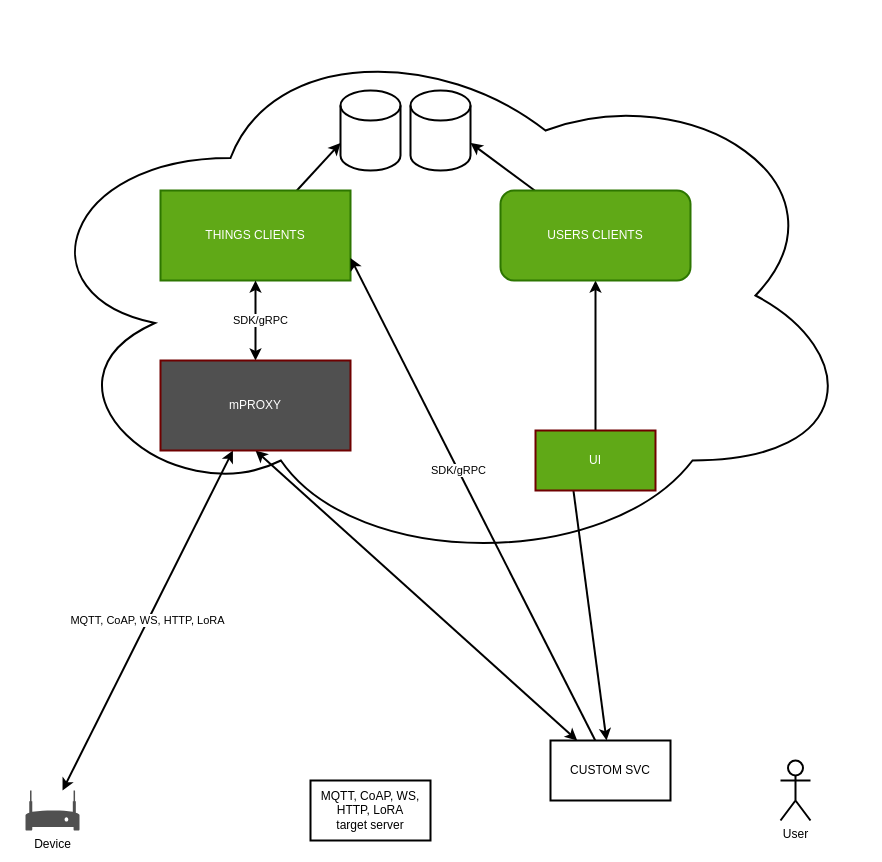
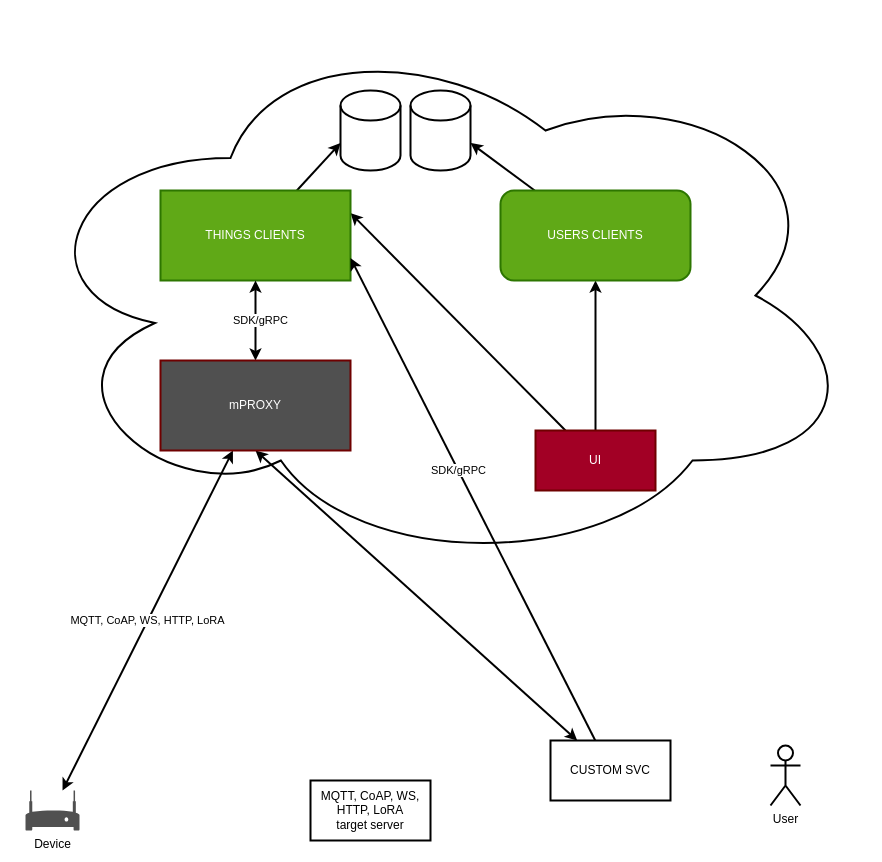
- <mxCell id="21" value="UI" style="rounded=0;whiteSpace=wrap;html=1;fillColor=#60a917;fontColor=#ffffff;strokeColor=#6F0000;strokeWidth=2;" vertex="1" parent="1"><mxGeometry x="535" y="430" width="120" height="60" as="geometry" /></mxCell>
+ <mxCell id="21" value="UI" style="rounded=0;whiteSpace=wrap;html=1;fillColor=#a20025;fontColor=#ffffff;strokeColor=#6F0000;strokeWidth=2;" vertex="1" parent="1"><mxGeometry x="535" y="430" width="120" height="60" as="geometry" /></mxCell>
- <mxCell id="6" style="edgeStyle=none;html=1;exitX=0.25;exitY=0;exitDx=0;exitDy=0;strokeWidth=2;" edge="1" parent="1" source="21" target="20"><mxGeometry relative="1" as="geometry" /></mxCell>
+ <mxCell id="6" style="edgeStyle=none;html=1;exitX=0.25;exitY=0;exitDx=0;exitDy=0;entryX=1;entryY=0.25;entryDx=0;entryDy=0;strokeWidth=2;" edge="1" parent="1" source="21" target="9"><mxGeometry relative="1" as="geometry" /></mxCell>
- <mxCell id="7" value="User" style="shape=umlActor;verticalLabelPosition=bottom;verticalAlign=top;html=1;outlineConnect=0;strokeWidth=2;" vertex="1" parent="1"><mxGeometry x="780" y="760" width="30" height="60" as="geometry" /></mxCell>
+ <mxCell id="7" value="User" style="shape=umlActor;verticalLabelPosition=bottom;verticalAlign=top;html=1;outlineConnect=0;strokeWidth=2;" vertex="1" parent="1"><mxGeometry x="770" y="745" width="30" height="60" as="geometry" /></mxCell>
